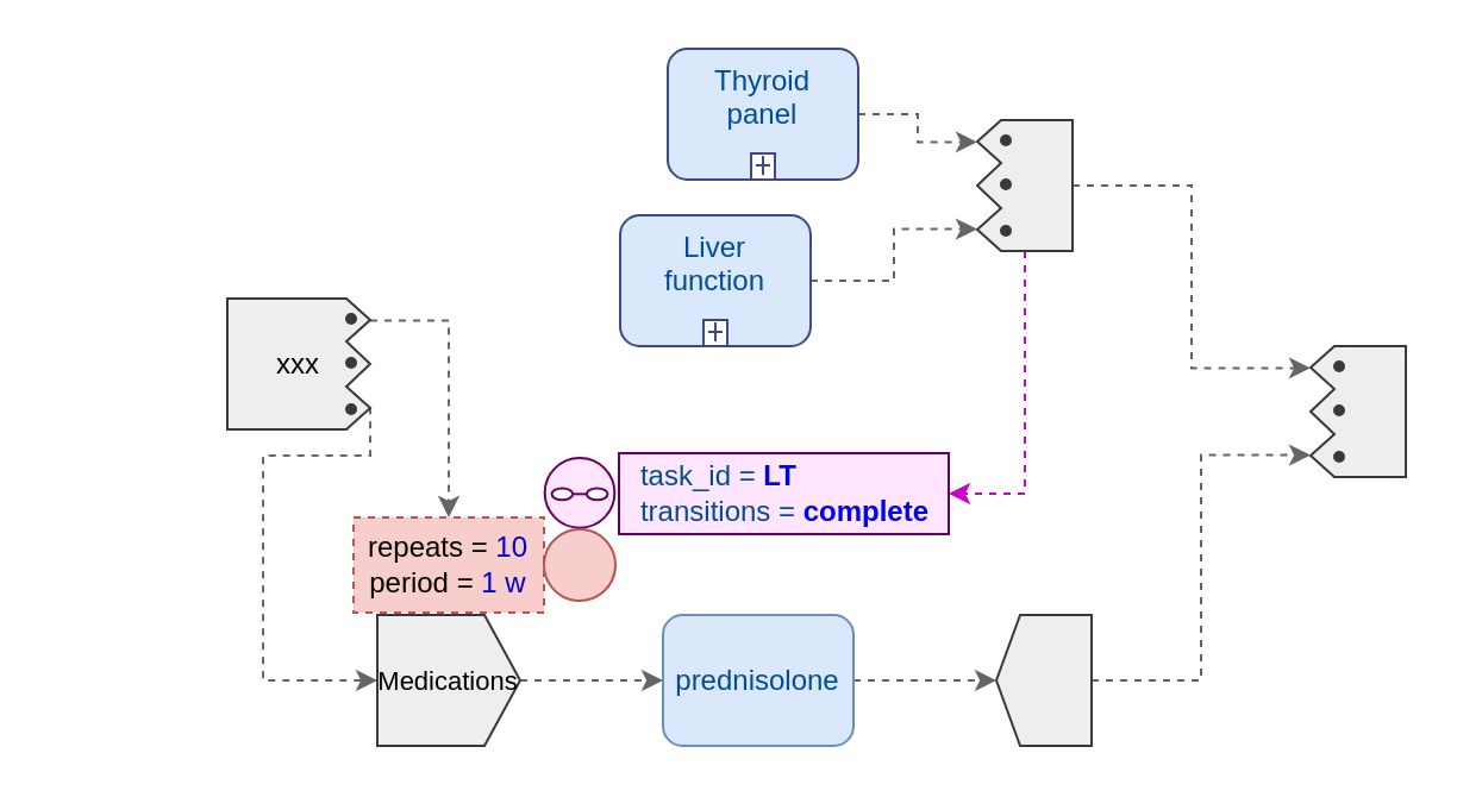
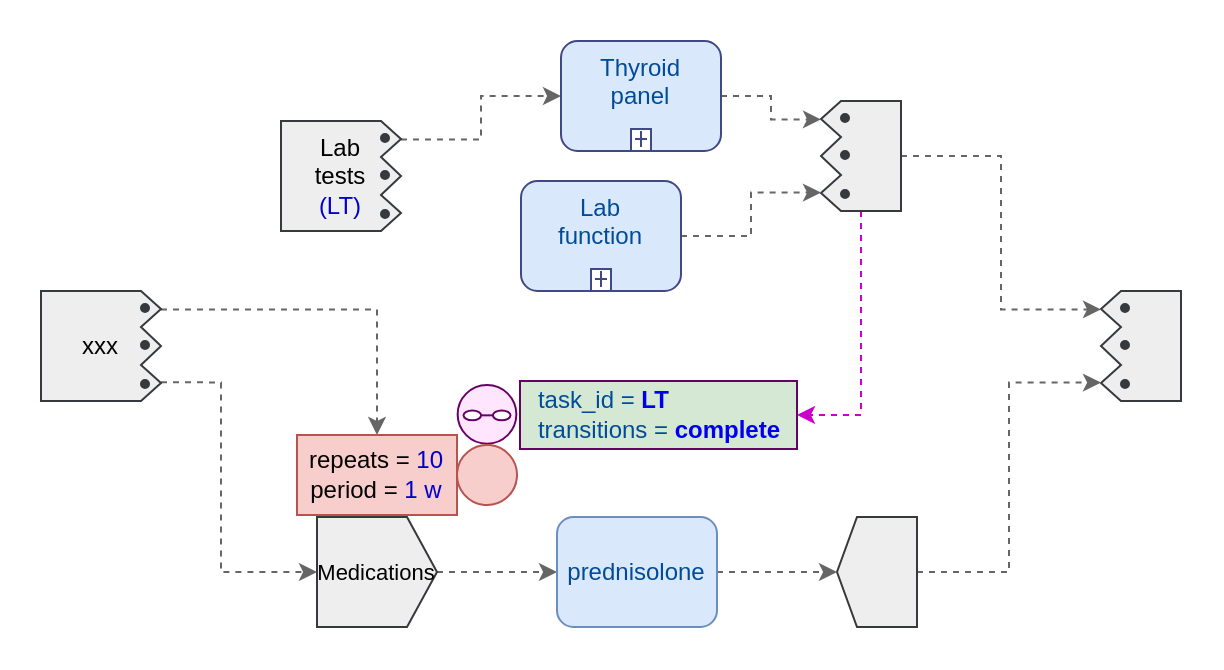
+ <mxCell id="10" style="edgeStyle=orthogonalEdgeStyle;rounded=0;orthogonalLoop=1;jettySize=auto;html=1;exitX=1;exitY=0.167;exitDx=0;exitDy=0;strokeColor=#666666;dashed=1;" parent="1" source="11" target="16" edge="1"><mxGeometry relative="1" as="geometry" /></mxCell>
+ <mxCell id="11" value="Lab&lt;br&gt;tests&lt;br&gt;&lt;font color=&quot;#0000cc&quot;&gt;(LT)&lt;/font&gt;" style="shape=stencil(xVbhboMgEH4a/hoVwfbn4tr3oJZNUgoGXLu9/RBsIq1oOzUzRr07v+++kzsVwEJXpKYgjSsA30GaImQOxrw6E8fOJLqmZeN8F6IYOXDqIrpR8kSv7Nh0DExUVLGmjcIdiN/MPe0Oi1IKYUiYFNqL9OKGjDBhsPG3I+vS/3hWbfjPtKHKeRPr3T/PGaEVWBOfM0pwvozaO160itplWH2tySqrtQzrff0b+DQtLIwn1MuwOJDy9KnklzgOivlgnJeSS2VMd7aJQAp3dhupw03aMBhiuO2uh8E1aefzIXALn+WFjk/dEO0NzZnoodE8OPbh23nZk8289Gne9d+fFcB8noIMz8uPXtX/MrzkUtNQ4xl/oPfcMLiuDqHD4zLZ8ZRzVuvwc8GR/6nLnFX1rbCocdlTudP/S51lK9Rtlznw5jM4qejEK3G8ppGkD9zW635qrOMX);whiteSpace=wrap;html=1;fontSize=12;fillColor=#f5f5f5;strokeColor=#666666;gradientColor=#b3b3b3;" parent="1" vertex="1"><mxGeometry x="140" y="60" width="60" height="55" as="geometry" /></mxCell>
- <mxCell id="18" value="Liver &lt;br&gt;function" style="shape=stencil(tVXtboQgEHwa/jbiQnr3s7Hte3AeVnIeGKR37dsX4UzcntCPqDEadtnZGZ1VAtXQil6SsmgJPJOy5Nxf/PIal7siLsXQy9rF2EVYJQ6djJnBWXOSV3V0NwSlW2mVG7PwQoonv2c8oaqN1h5EGT2gzCzvwYTSvrb4iGC39p9o1Xv8s3TSxigN0dffYz7wDVDpFkwx5sR7XaYroWKudJM3tQ4q/ScmVD6SMjFUB1Gf3qx518dFJnFOatMZ6wPxHlqREljB9juekRFg7TiB+cn4NrV4phfUJDhD1RgrM2Ia1XVRUIrxuGNZbBOOnFikE7AFGENKKVZKc174mXQvxo/YXWJKn81Fzog9YmL7ZOupvlN6Vs/gr/W4P8MOYGn/JPrjeg6ZR+fjiWczGXvRXncuCtH4xwmBLw==);whiteSpace=wrap;html=1;fillColor=#dae8fc;strokeColor=#6c8ebf;fontSize=12;align=center;verticalAlign=top;fontColor=#004C99;" parent="1" vertex="1"><mxGeometry x="260" y="90" width="80" height="55" as="geometry" /></mxCell>
+ <mxCell id="18" value="Lab &lt;br&gt;function" style="shape=stencil(tVXtboQgEHwa/jbiQnr3s7Hte3AeVnIeGKR37dsX4UzcntCPqDEadtnZGZ1VAtXQil6SsmgJPJOy5Nxf/PIal7siLsXQy9rF2EVYJQ6djJnBWXOSV3V0NwSlW2mVG7PwQoonv2c8oaqN1h5EGT2gzCzvwYTSvrb4iGC39p9o1Xv8s3TSxigN0dffYz7wDVDpFkwx5sR7XaYroWKudJM3tQ4q/ScmVD6SMjFUB1Gf3qx518dFJnFOatMZ6wPxHlqREljB9juekRFg7TiB+cn4NrV4phfUJDhD1RgrM2Ia1XVRUIrxuGNZbBOOnFikE7AFGENKKVZKc174mXQvxo/YXWJKn81Fzog9YmL7ZOupvlN6Vs/gr/W4P8MOYGn/JPrjeg6ZR+fjiWczGXvRXncuCtH4xwmBLw==);whiteSpace=wrap;html=1;fillColor=#dae8fc;strokeColor=#6c8ebf;fontSize=12;align=center;verticalAlign=top;fontColor=#004C99;" parent="1" vertex="1"><mxGeometry x="260" y="90" width="80" height="55" as="geometry" /></mxCell>
- <mxCell id="4" value="xxx&lt;br&gt;" style="shape=stencil(xVbhboMgEH4a/hoVwfbn4tr3oJZNUgoGXLu9/RBsIq1oOzUzRr07v+++kzsVwEJXpKYgjSsA30GaImQOxrw6E8fOJLqmZeN8F6IYOXDqIrpR8kSv7Nh0DExUVLGmjcIdiN/MPe0Oi1IKYUiYFNqL9OKGjDBhsPG3I+vS/3hWbfjPtKHKeRPr3T/PGaEVWBOfM0pwvozaO160itplWH2tySqrtQzrff0b+DQtLIwn1MuwOJDy9KnklzgOivlgnJeSS2VMd7aJQAp3dhupw03aMBhiuO2uh8E1aefzIXALn+WFjk/dEO0NzZnoodE8OPbh23nZk8289Gne9d+fFcB8noIMz8uPXtX/MrzkUtNQ4xl/oPfcMLiuDqHD4zLZ8ZRzVuvwc8GR/6nLnFX1rbCocdlTudP/S51lK9Rtlznw5jM4qejEK3G8ppGkD9zW635qrOMX);whiteSpace=wrap;html=1;fontSize=12;fillColor=#f5f5f5;strokeColor=#666666;gradientColor=#b3b3b3;" parent="1" vertex="1"><mxGeometry x="95" y="125" width="60" height="55" as="geometry" /></mxCell>
+ <mxCell id="4" value="xxx&lt;br&gt;" style="shape=stencil(xVbhboMgEH4a/hoVwfbn4tr3oJZNUgoGXLu9/RBsIq1oOzUzRr07v+++kzsVwEJXpKYgjSsA30GaImQOxrw6E8fOJLqmZeN8F6IYOXDqIrpR8kSv7Nh0DExUVLGmjcIdiN/MPe0Oi1IKYUiYFNqL9OKGjDBhsPG3I+vS/3hWbfjPtKHKeRPr3T/PGaEVWBOfM0pwvozaO160itplWH2tySqrtQzrff0b+DQtLIwn1MuwOJDy9KnklzgOivlgnJeSS2VMd7aJQAp3dhupw03aMBhiuO2uh8E1aefzIXALn+WFjk/dEO0NzZnoodE8OPbh23nZk8289Gne9d+fFcB8noIMz8uPXtX/MrzkUtNQ4xl/oPfcMLiuDqHD4zLZ8ZRzVuvwc8GR/6nLnFX1rbCocdlTudP/S51lK9Rtlznw5jM4qejEK3G8ppGkD9zW635qrOMX);whiteSpace=wrap;html=1;fontSize=12;fillColor=#f5f5f5;strokeColor=#666666;gradientColor=#b3b3b3;" parent="1" vertex="1"><mxGeometry x="20" y="145" width="60" height="55" as="geometry" /></mxCell>
- <mxCell id="24" value="&lt;div style=&quot;text-align: left&quot;&gt;task_id = &lt;font color=&quot;#0000f0&quot;&gt;&lt;b&gt;LT&lt;/b&gt;&lt;/font&gt;&lt;/div&gt;&lt;div style=&quot;text-align: left&quot;&gt;transitions = &lt;font color=&quot;#0000f0&quot;&gt;&lt;b&gt;complete&lt;/b&gt;&lt;/font&gt;&lt;/div&gt;&lt;div style=&quot;text-align: left&quot;&gt;&lt;/div&gt;" style="rounded=0;whiteSpace=wrap;html=1;fontSize=12;fontColor=#004C99;strokeColor=#660066;fillColor=#FFE6FE;" parent="22" vertex="1"><mxGeometry x="31.5" width="138.5" height="34" as="geometry" /></mxCell>
+ <mxCell id="24" value="&lt;div style=&quot;text-align: left&quot;&gt;task_id = &lt;font color=&quot;#0000f0&quot;&gt;&lt;b&gt;LT&lt;/b&gt;&lt;/font&gt;&lt;/div&gt;&lt;div style=&quot;text-align: left&quot;&gt;transitions = &lt;font color=&quot;#0000f0&quot;&gt;&lt;b&gt;complete&lt;/b&gt;&lt;/font&gt;&lt;/div&gt;&lt;div style=&quot;text-align: left&quot;&gt;&lt;/div&gt;" style="rounded=0;whiteSpace=wrap;html=1;fontSize=12;fontColor=#004C99;strokeColor=#660066;fillColor=#d5e8d4;" parent="22" vertex="1"><mxGeometry x="31.5" width="138.5" height="34" as="geometry" /></mxCell>
- <mxCell id="19" value="repeats = &lt;font color=&quot;#0000cc&quot;&gt;10&lt;/font&gt;&lt;br&gt;period = &lt;font color=&quot;#0000cc&quot;&gt;1 w&lt;/font&gt;" style="rounded=0;whiteSpace=wrap;html=1;fillColor=#f8cecc;strokeColor=#b85450;dashed=1;" parent="1" vertex="1"><mxGeometry x="148" y="217" width="80" height="40" as="geometry" /></mxCell>
+ <mxCell id="19" value="repeats = &lt;font color=&quot;#0000cc&quot;&gt;10&lt;/font&gt;&lt;br&gt;period = &lt;font color=&quot;#0000cc&quot;&gt;1 w&lt;/font&gt;" style="rounded=0;whiteSpace=wrap;html=1;fillColor=#f8cecc;strokeColor=#b85450;" parent="1" vertex="1"><mxGeometry x="148" y="217" width="80" height="40" as="geometry" /></mxCell>
